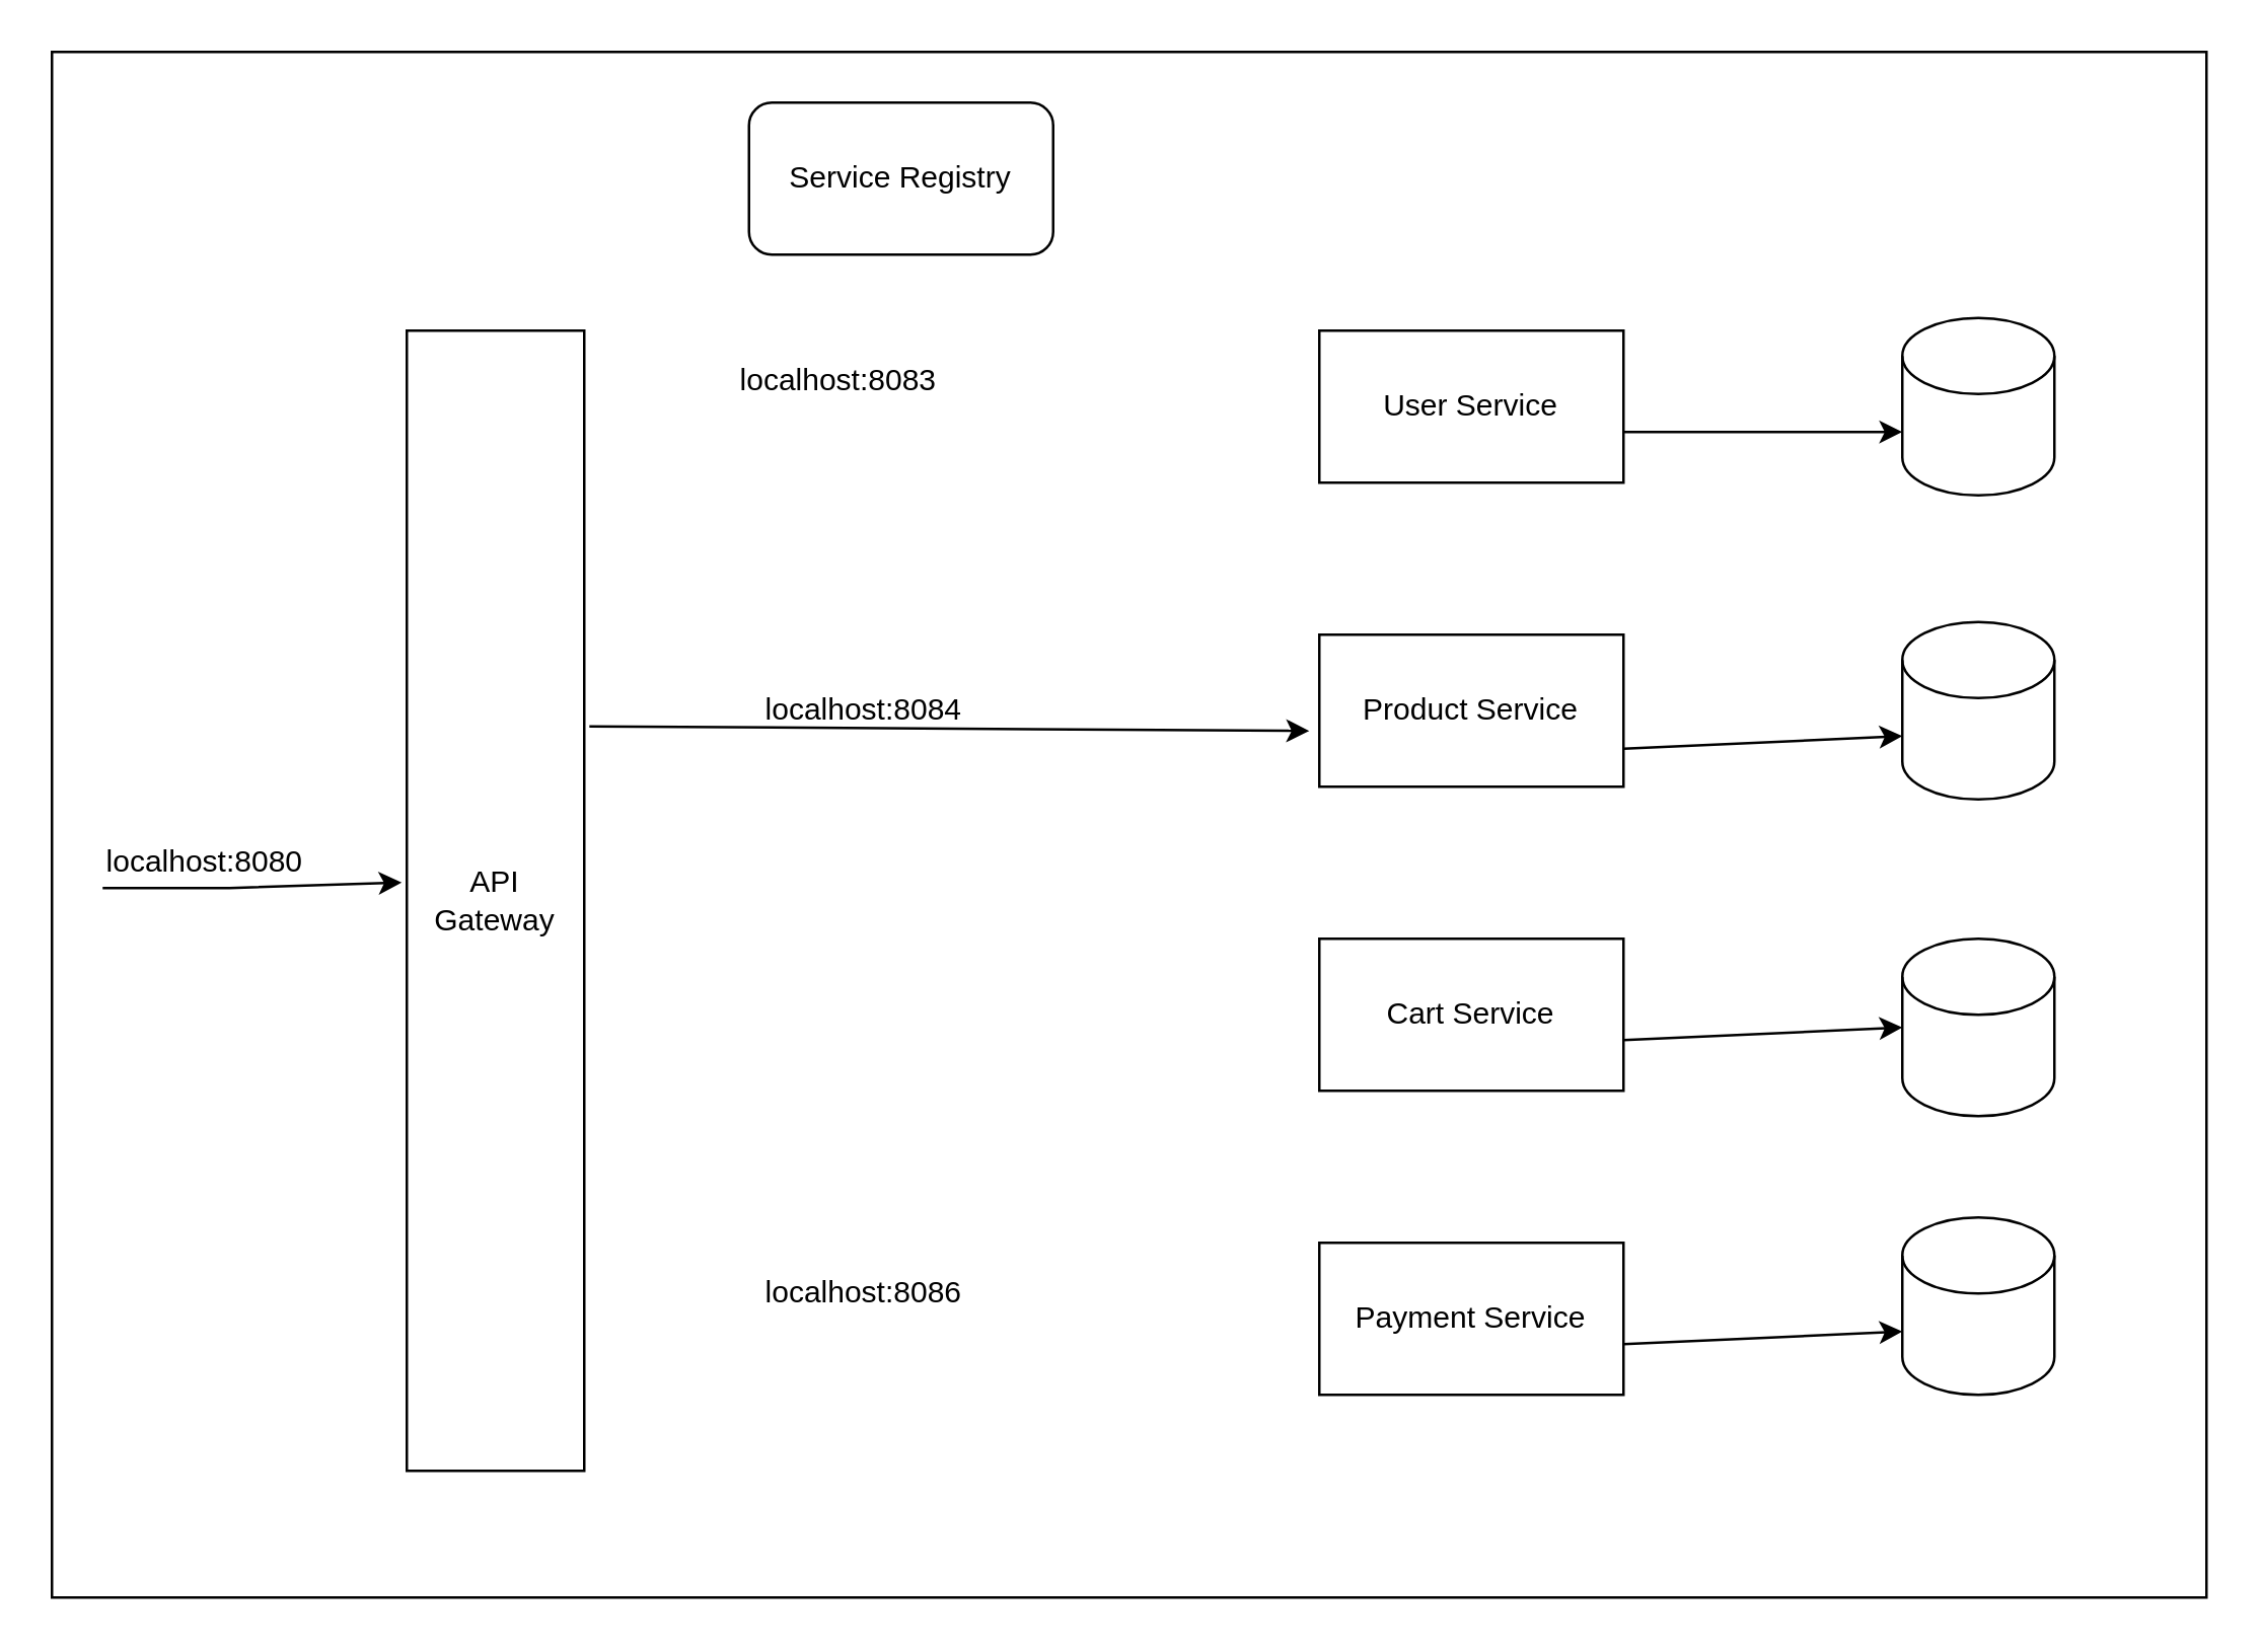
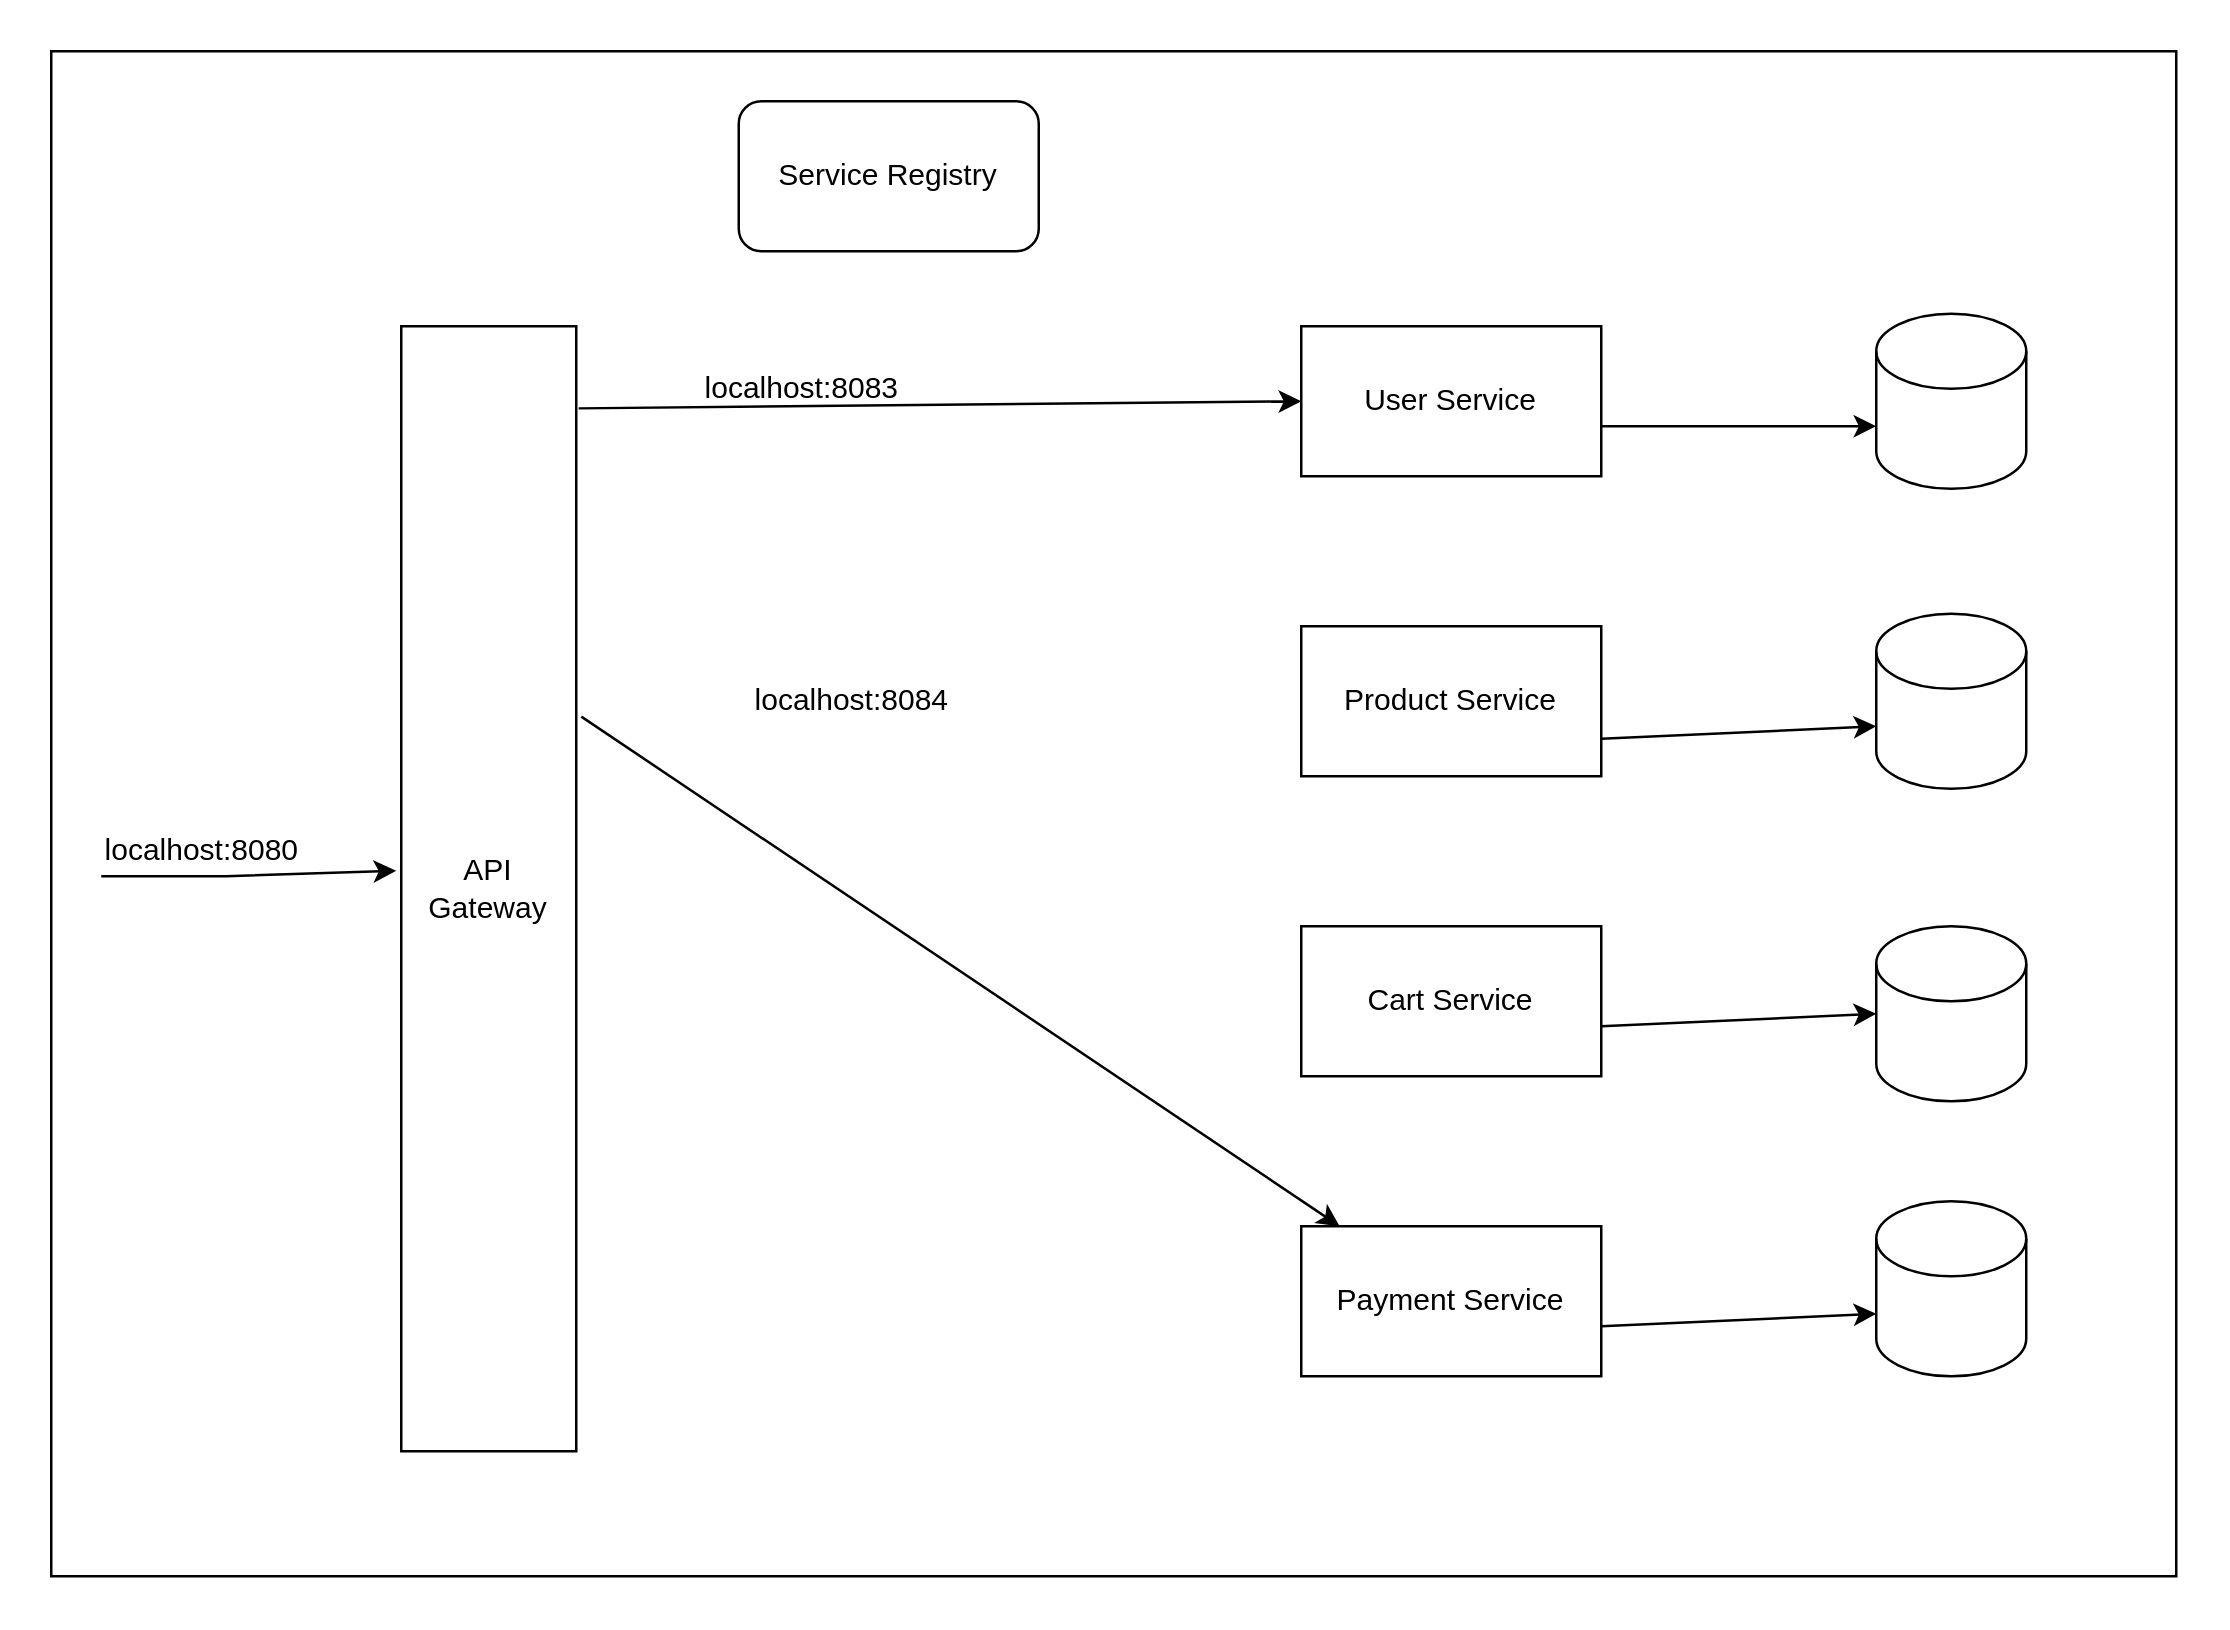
- <mxCell id="12" value="localhost:8083" style="text;html=1;align=center;verticalAlign=middle;resizable=0;points=[];autosize=1;strokeColor=none;fillColor=none;" vertex="1" parent="1"><mxGeometry x="285" y="140" width="90" height="20" as="geometry" /></mxCell>
+ <mxCell id="12" value="localhost:8083" style="text;html=1;align=center;verticalAlign=middle;resizable=0;points=[];autosize=1;strokeColor=none;fillColor=none;" vertex="1" parent="1"><mxGeometry x="275" y="145" width="90" height="20" as="geometry" /></mxCell>
+ <mxCell id="10" value="" style="endArrow=classic;html=1;rounded=0;entryX=0;entryY=0.5;entryDx=0;entryDy=0;exitX=1.014;exitY=0.073;exitDx=0;exitDy=0;exitPerimeter=0;" edge="1" parent="1" source="3" target="4"><mxGeometry width="50" height="50" relative="1" as="geometry"><mxPoint x="230" y="200" as="sourcePoint" /><mxPoint x="280" y="150" as="targetPoint" /><Array as="points" /></mxGeometry></mxCell>
- <mxCell id="11" value="" style="endArrow=classic;html=1;rounded=0;exitX=1.029;exitY=0.347;exitDx=0;exitDy=0;exitPerimeter=0;entryX=-0.033;entryY=0.633;entryDx=0;entryDy=0;entryPerimeter=0;" edge="1" parent="1" source="3" target="5"><mxGeometry width="50" height="50" relative="1" as="geometry"><mxPoint x="410" y="390" as="sourcePoint" /><mxPoint x="460" y="340" as="targetPoint" /></mxGeometry></mxCell>
+ <mxCell id="11" value="" style="endArrow=classic;html=1;rounded=0;exitX=1.029;exitY=0.347;exitDx=0;exitDy=0;exitPerimeter=0;" edge="1" parent="1" source="3" target="7"><mxGeometry width="50" height="50" relative="1" as="geometry"><mxPoint x="410" y="390" as="sourcePoint" /><mxPoint x="460" y="340" as="targetPoint" /></mxGeometry></mxCell>
- <mxCell id="14" value="localhost:8086" style="text;html=1;align=center;verticalAlign=middle;resizable=0;points=[];autosize=1;strokeColor=none;fillColor=none;" vertex="1" parent="1"><mxGeometry x="295" y="500" width="90" height="20" as="geometry" /></mxCell>
